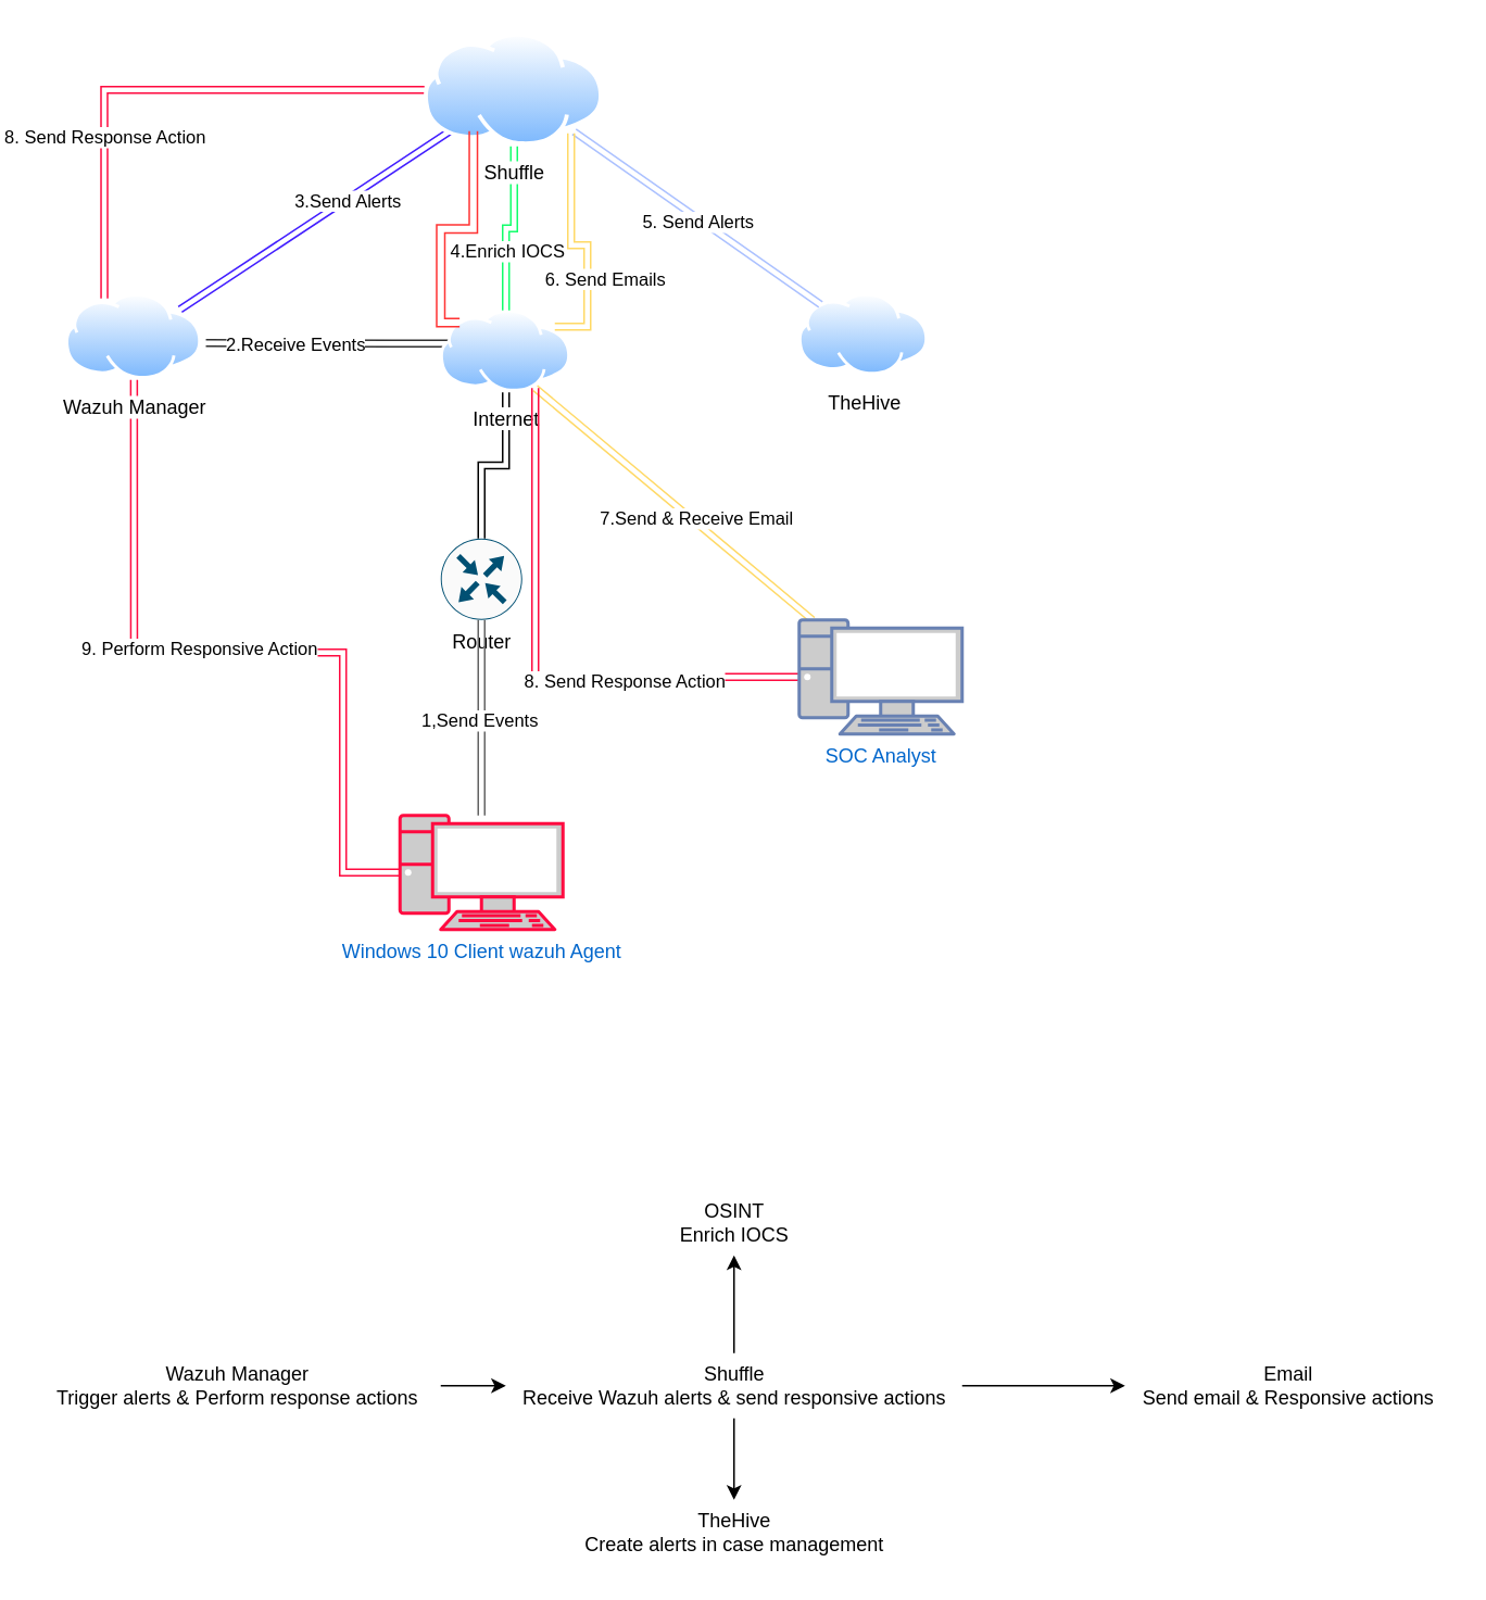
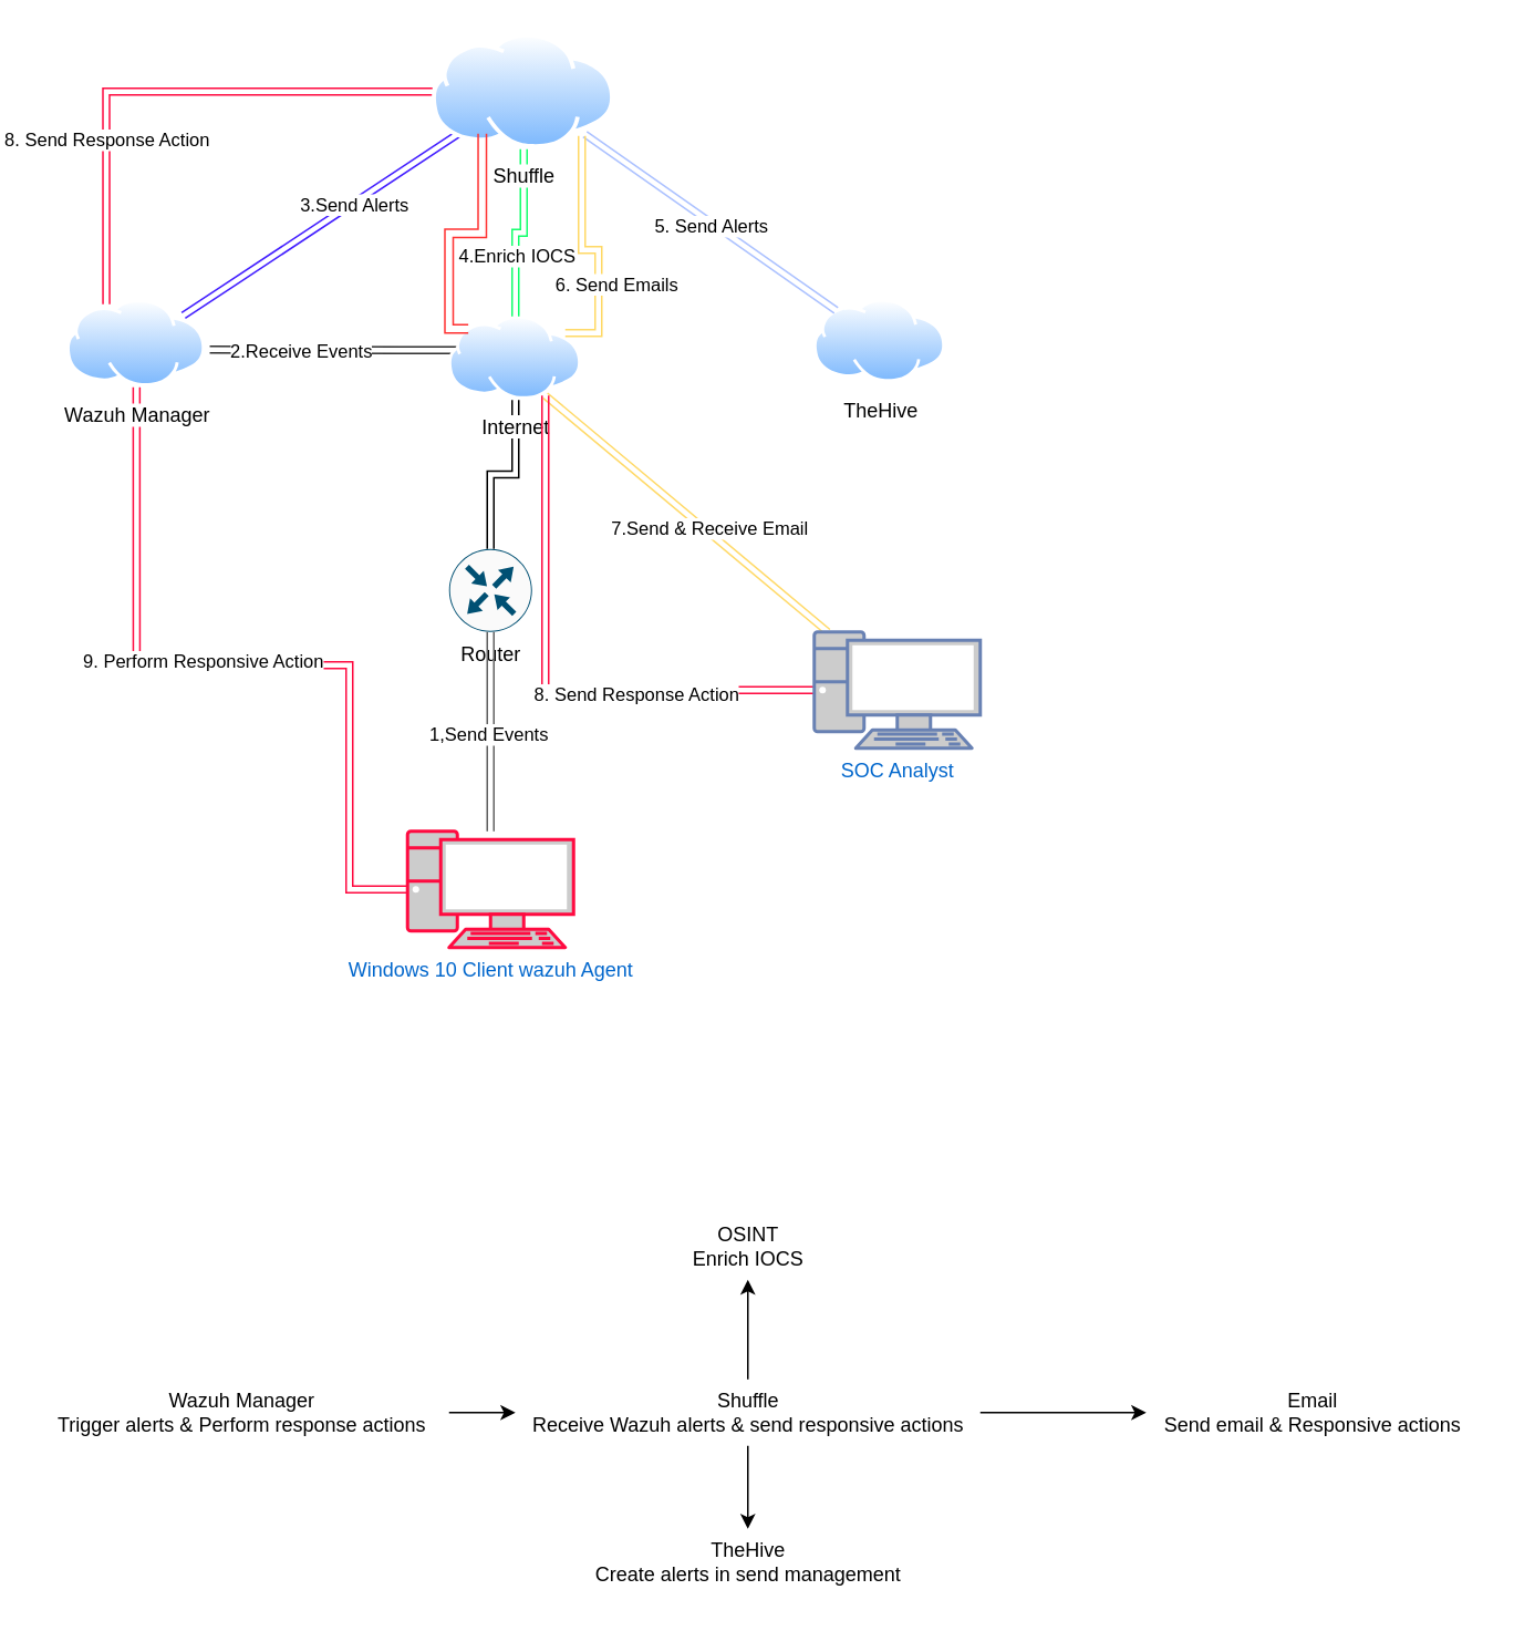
- <mxCell id="38" value="TheHive&lt;div&gt;Create alerts in case management&lt;/div&gt;" style="text;html=1;align=center;verticalAlign=middle;resizable=0;points=[];autosize=1;strokeColor=none;fillColor=none;" vertex="1" parent="1"><mxGeometry x="345" y="920" width="210" height="40" as="geometry" /></mxCell>
+ <mxCell id="38" value="TheHive&lt;div&gt;Create alerts in send management&lt;/div&gt;" style="text;html=1;align=center;verticalAlign=middle;resizable=0;points=[];autosize=1;strokeColor=none;fillColor=none;" vertex="1" parent="1"><mxGeometry x="345" y="920" width="210" height="40" as="geometry" /></mxCell>
